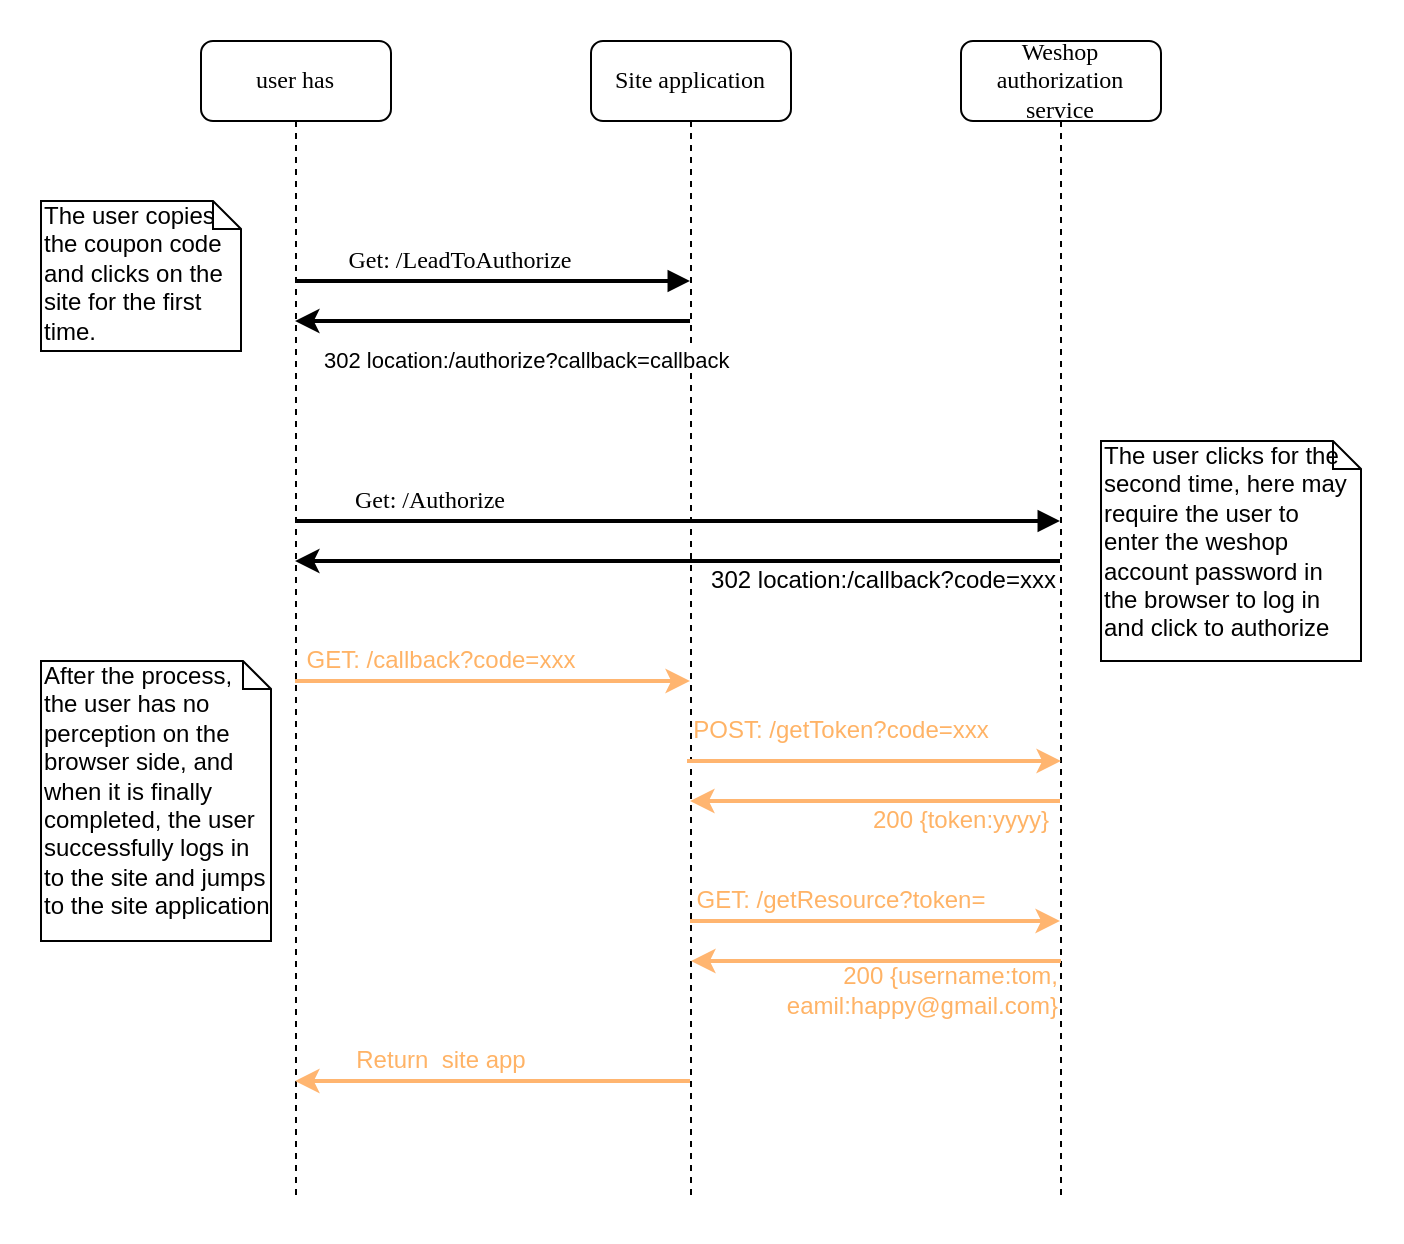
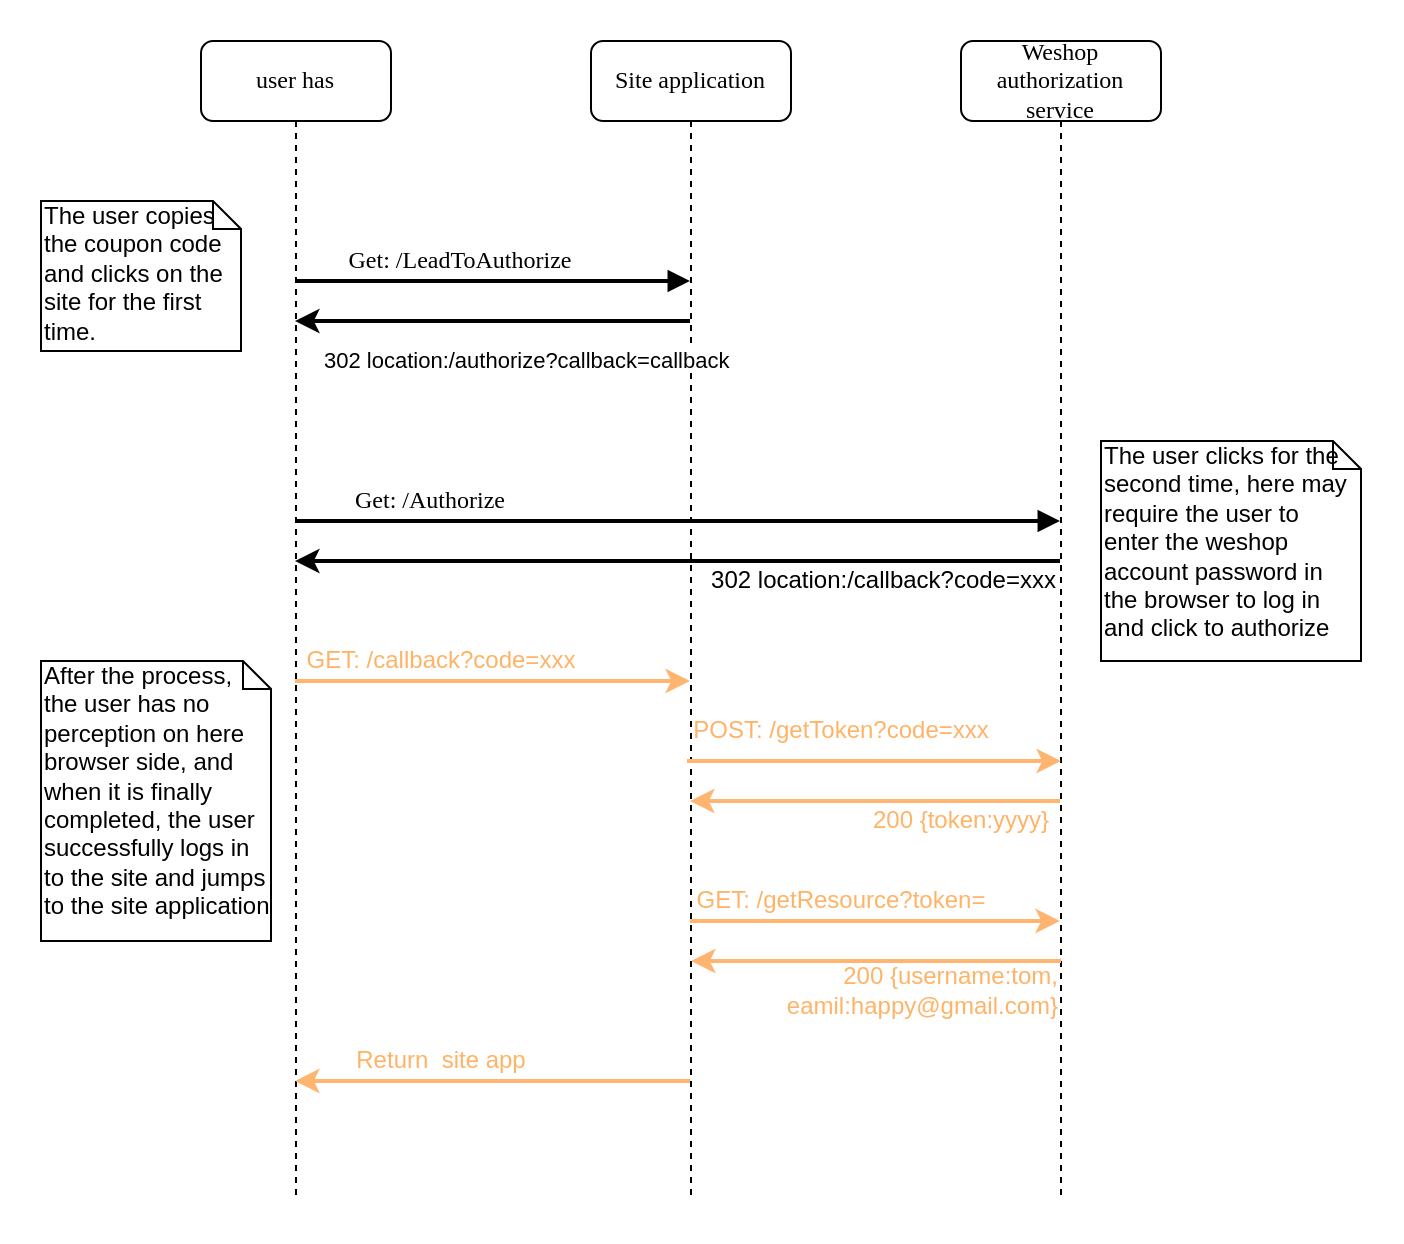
- <mxCell id="16" value="&lt;div&gt;&lt;font face=&quot;helvetica&quot;&gt;After the process, the user has no perception on the browser side, and when it is finally completed, the user successfully logs in to the site and jumps to the site application&lt;/font&gt;&lt;br&gt;&lt;/div&gt;" style="shape=note;whiteSpace=wrap;html=1;size=14;verticalAlign=top;align=left;spacingTop=-6;rounded=0;shadow=0;comic=0;labelBackgroundColor=none;strokeWidth=1;fontFamily=Verdana;fontSize=12" vertex="1" parent="1"><mxGeometry x="20" y="330" width="115" height="140" as="geometry" /></mxCell>
+ <mxCell id="16" value="&lt;div&gt;&lt;font face=&quot;helvetica&quot;&gt;After the process, the user has no perception on here browser side, and when it is finally completed, the user successfully logs in to the site and jumps to the site application&lt;/font&gt;&lt;br&gt;&lt;/div&gt;" style="shape=note;whiteSpace=wrap;html=1;size=14;verticalAlign=top;align=left;spacingTop=-6;rounded=0;shadow=0;comic=0;labelBackgroundColor=none;strokeWidth=1;fontFamily=Verdana;fontSize=12" vertex="1" parent="1"><mxGeometry x="20" y="330" width="115" height="140" as="geometry" /></mxCell>
